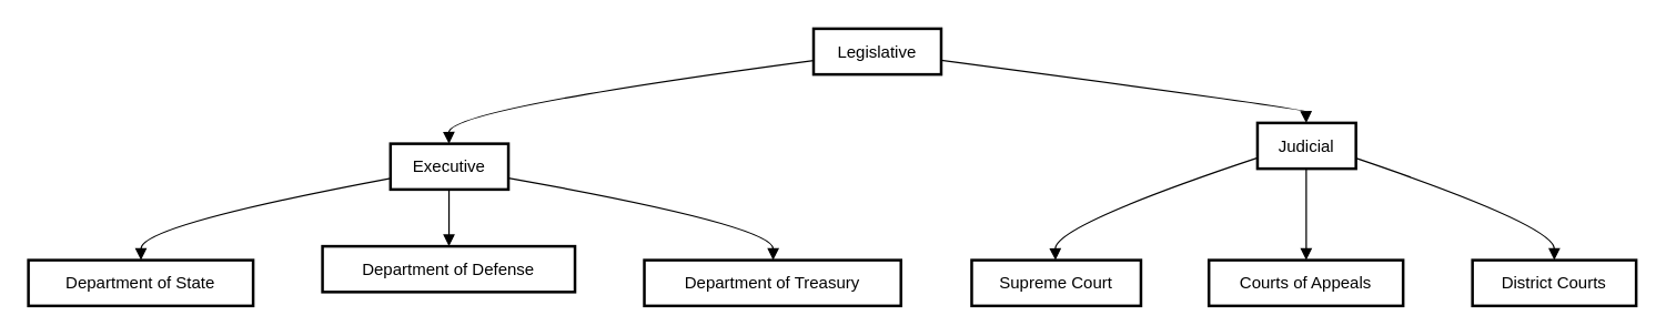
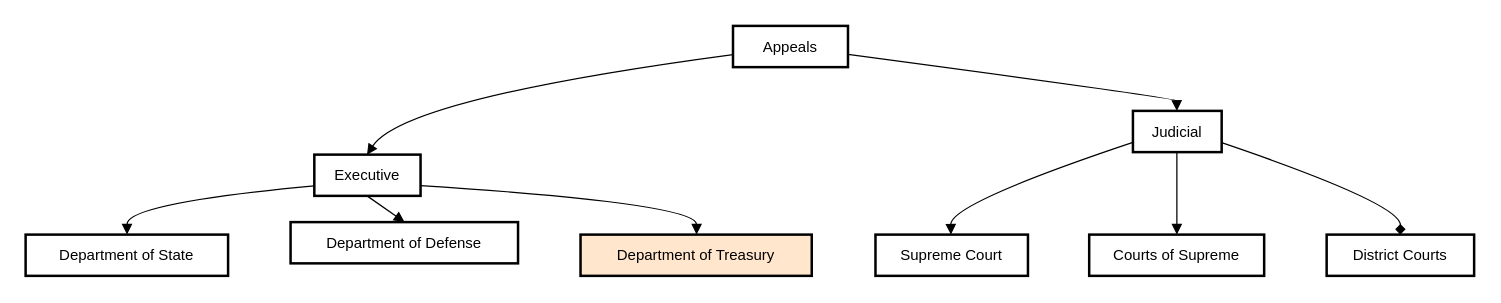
- <mxCell id="2" value="Legislative" style="whiteSpace=wrap;strokeWidth=2;" vertex="1" parent="1"><mxGeometry x="586" width="92" height="33" as="geometry" y="20" /></mxCell>
+ <mxCell id="2" value="Appeals" style="whiteSpace=wrap;strokeWidth=2;" vertex="1" parent="1"><mxGeometry x="586" width="92" height="33" as="geometry" y="20" /></mxCell>
- <mxCell id="3" value="Executive" style="whiteSpace=wrap;strokeWidth=2;" vertex="1" parent="1"><mxGeometry x="281" y="103" width="85" height="33" as="geometry" /></mxCell>
+ <mxCell id="3" value="Executive" style="whiteSpace=wrap;strokeWidth=2;" vertex="1" parent="1"><mxGeometry x="251" y="123" width="85" height="33" as="geometry" /></mxCell>
- <mxCell id="18" value="" style="curved=1;startArrow=none;endArrow=block;exitX=0.992;exitY=0.767;entryX=0.5;entryY=-0.006;" edge="1" parent="1" source="4" target="10"><mxGeometry relative="1" as="geometry"><Array as="points"><mxPoint x="1120" y="162" /></Array></mxGeometry></mxCell>
+ <mxCell id="18" value="" style="curved=1;startArrow=none;endArrow=diamond;exitX=0.992;exitY=0.767;entryX=0.5;entryY=-0.006;" edge="1" parent="1" source="4" target="10"><mxGeometry relative="1" as="geometry"><Array as="points"><mxPoint x="1120" y="162" /></Array></mxGeometry></mxCell>
- <mxCell id="7" value="Department of Treasury" style="whiteSpace=wrap;strokeWidth=2;" vertex="1" parent="1"><mxGeometry x="464" y="187" width="185" height="33" as="geometry" /></mxCell>
+ <mxCell id="7" value="Department of Treasury" style="whiteSpace=wrap;strokeWidth=2;fillColor=#ffe6cc;" vertex="1" parent="1"><mxGeometry x="464" y="187" width="185" height="33" as="geometry" /></mxCell>
- <mxCell id="9" value="Courts of Appeals" style="whiteSpace=wrap;strokeWidth=2;" vertex="1" parent="1"><mxGeometry x="871" y="187" width="140" height="33" as="geometry" /></mxCell>
+ <mxCell id="9" value="Courts of Supreme" style="whiteSpace=wrap;strokeWidth=2;" vertex="1" parent="1"><mxGeometry x="871" y="187" width="140" height="33" as="geometry" /></mxCell>
